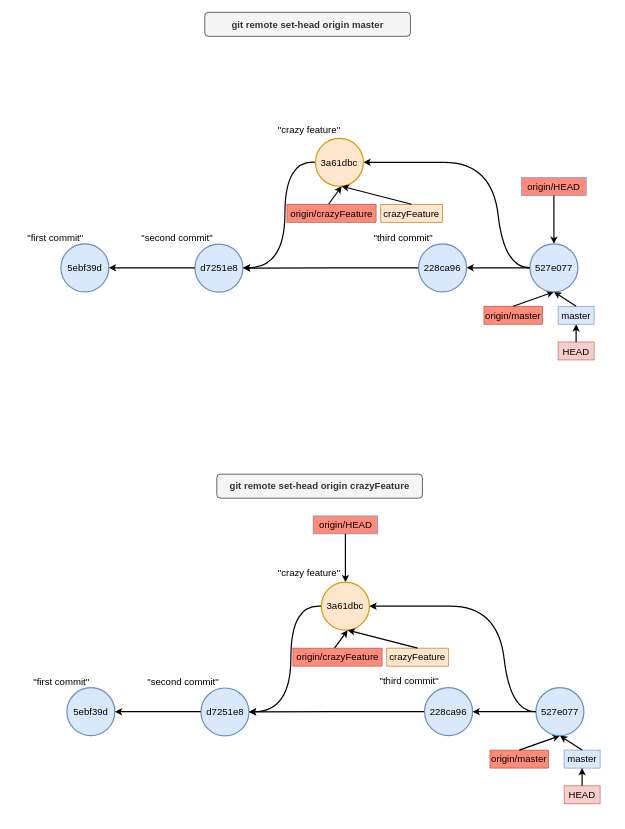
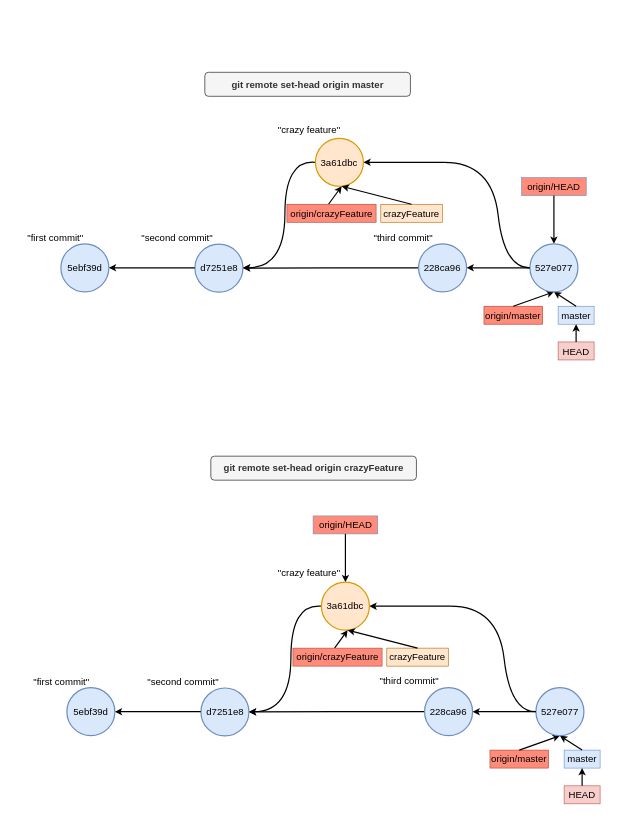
- <mxCell id="31" value="&lt;span style=&quot;font-size: 16px;&quot;&gt;&lt;b&gt;git remote set-head origin master&lt;/b&gt;&lt;/span&gt;" style="rounded=1;whiteSpace=wrap;html=1;fillColor=#f5f5f5;fontColor=#333333;strokeColor=default;" vertex="1" parent="1"><mxGeometry x="340.97" y="20" width="342.81" height="40" as="geometry" /></mxCell>
+ <mxCell id="31" value="&lt;span style=&quot;font-size: 16px;&quot;&gt;&lt;b&gt;git remote set-head origin master&lt;/b&gt;&lt;/span&gt;" style="rounded=1;whiteSpace=wrap;html=1;fillColor=#f5f5f5;fontColor=#333333;strokeColor=default;" vertex="1" parent="1"><mxGeometry x="340.97" y="120" width="342.81" height="40" as="geometry" /></mxCell>
- <mxCell id="61" value="&lt;span style=&quot;font-size: 16px;&quot;&gt;&lt;b&gt;git remote set-head origin crazyFeature&lt;/b&gt;&lt;/span&gt;" style="rounded=1;whiteSpace=wrap;html=1;fillColor=#f5f5f5;fontColor=#333333;strokeColor=default;" vertex="1" parent="1"><mxGeometry x="360.97" y="790" width="342.81" height="40" as="geometry" /></mxCell>
+ <mxCell id="61" value="&lt;span style=&quot;font-size: 16px;&quot;&gt;&lt;b&gt;git remote set-head origin crazyFeature&lt;/b&gt;&lt;/span&gt;" style="rounded=1;whiteSpace=wrap;html=1;fillColor=#f5f5f5;fontColor=#333333;strokeColor=default;" vertex="1" parent="1"><mxGeometry x="350.97" y="760" width="342.81" height="40" as="geometry" /></mxCell>
